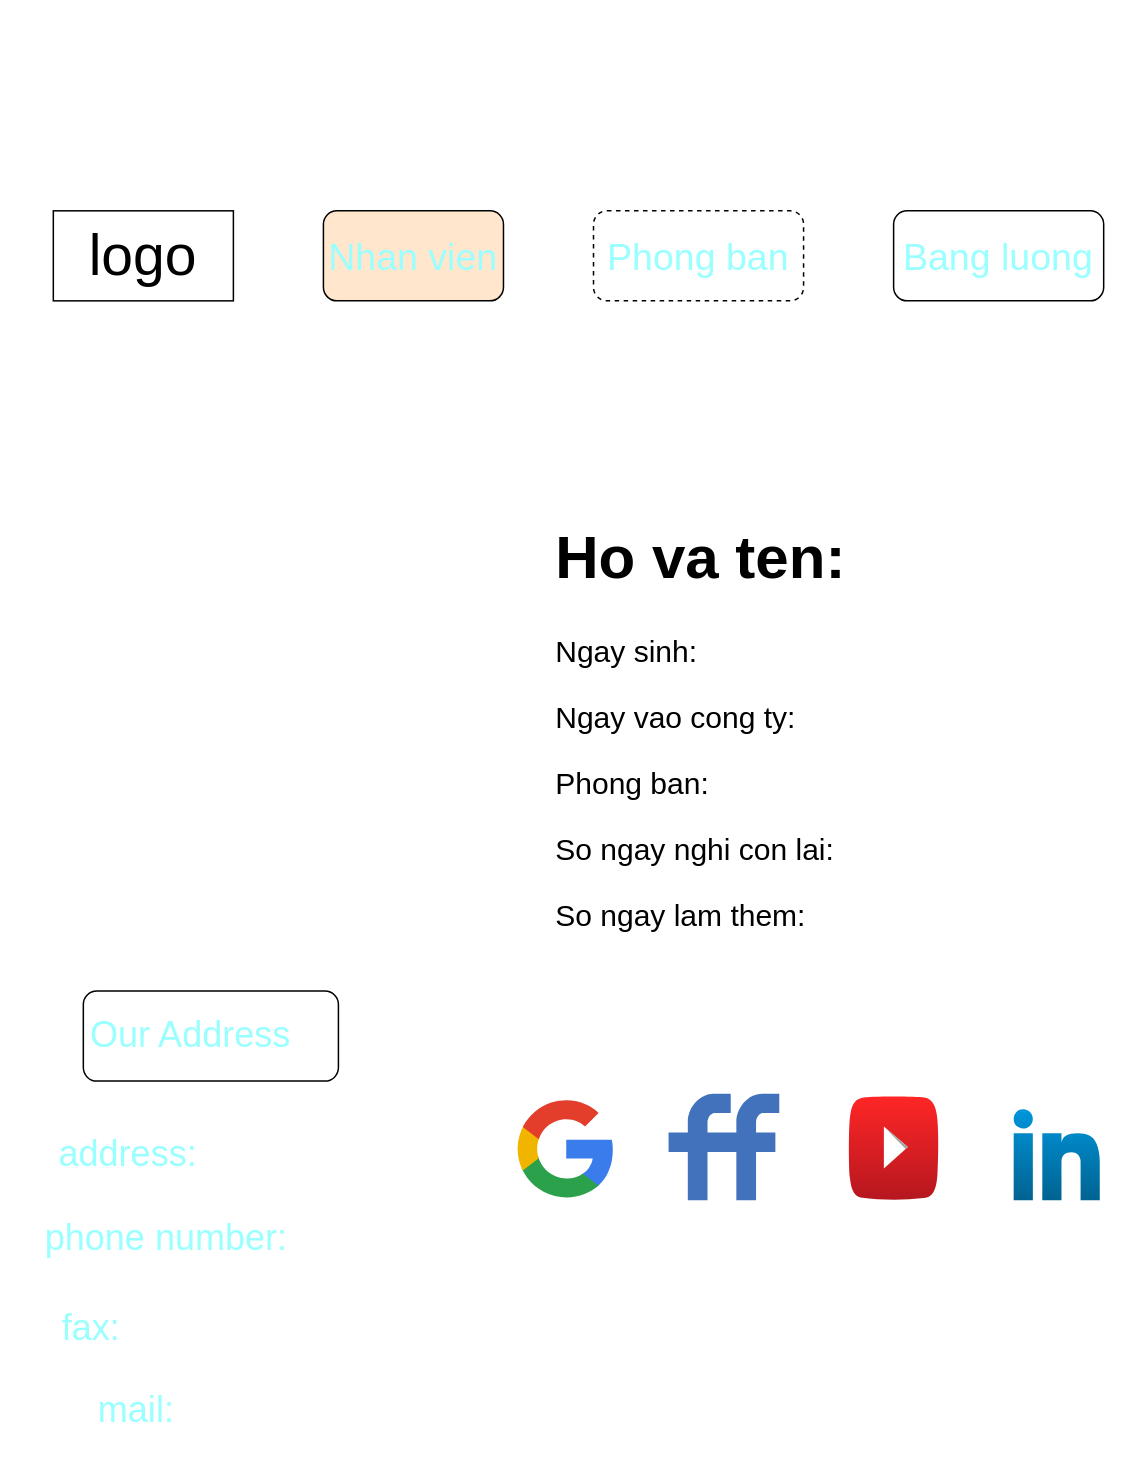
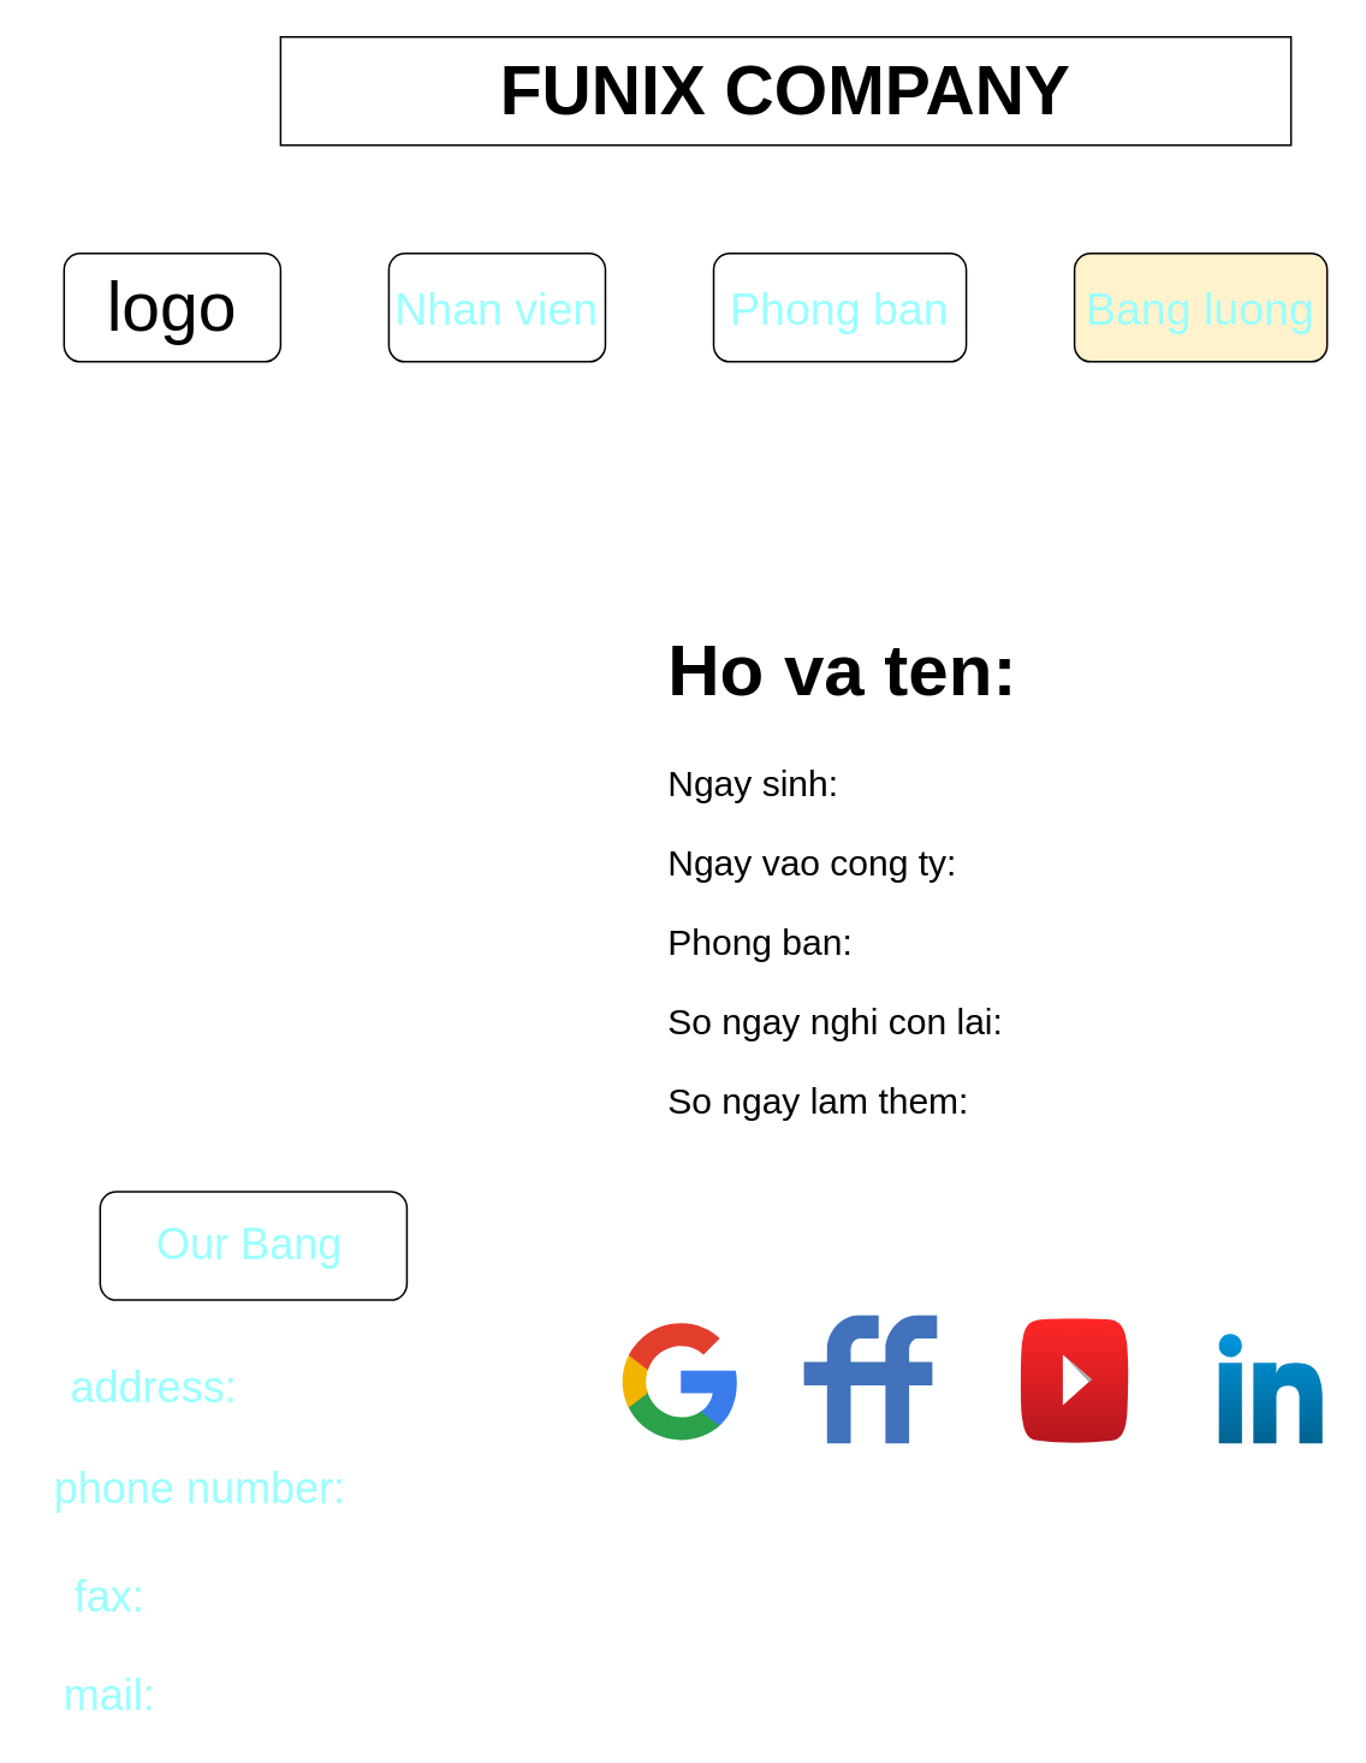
+ <mxCell id="2" value="&lt;b&gt;&lt;font style=&quot;font-size: 38px&quot;&gt;FUNIX COMPANY&lt;/font&gt;&lt;/b&gt;" style="rounded=0;whiteSpace=wrap;html=1;" parent="1" vertex="1"><mxGeometry x="155" y="20" width="560" height="60" as="geometry" /></mxCell>
- <mxCell id="3" value="logo" style="rounded=0;whiteSpace=wrap;html=1;fontSize=38;" parent="1" vertex="1"><mxGeometry x="35" y="140" width="120" height="60" as="geometry" /></mxCell>
+ <mxCell id="3" value="logo" style="whiteSpace=wrap;html=1;fontSize=38;rounded=1;" parent="1" vertex="1"><mxGeometry x="35" y="140" width="120" height="60" as="geometry" /></mxCell>
- <mxCell id="4" value="Nhan vien" style="rounded=1;whiteSpace=wrap;html=1;fontSize=25;fontColor=#99FFFF;fillColor=#ffe6cc;" parent="1" vertex="1"><mxGeometry x="215" y="140" width="120" height="60" as="geometry" /></mxCell>
+ <mxCell id="4" value="Nhan vien" style="rounded=1;whiteSpace=wrap;html=1;fontSize=25;fontColor=#99FFFF;" parent="1" vertex="1"><mxGeometry x="215" y="140" width="120" height="60" as="geometry" /></mxCell>
- <mxCell id="5" value="Phong ban" style="rounded=1;whiteSpace=wrap;html=1;fontSize=25;fontColor=#99FFFF;dashed=1;" parent="1" vertex="1"><mxGeometry x="395" y="140" width="140" height="60" as="geometry" /></mxCell>
+ <mxCell id="5" value="Phong ban" style="rounded=1;whiteSpace=wrap;html=1;fontSize=25;fontColor=#99FFFF;" parent="1" vertex="1"><mxGeometry x="395" y="140" width="140" height="60" as="geometry" /></mxCell>
- <mxCell id="6" value="Bang luong" style="rounded=1;whiteSpace=wrap;html=1;fontSize=25;fontColor=#99FFFF;" parent="1" vertex="1"><mxGeometry x="595" y="140" width="140" height="60" as="geometry" /></mxCell>
+ <mxCell id="6" value="Bang luong" style="rounded=1;whiteSpace=wrap;html=1;fontSize=25;fontColor=#99FFFF;fillColor=#fff2cc;" parent="1" vertex="1"><mxGeometry x="595" y="140" width="140" height="60" as="geometry" /></mxCell>
- <mxCell id="11" value="Our Address&lt;span style=&quot;white-space: pre&quot;&gt;&#09;&lt;/span&gt;" style="rounded=1;whiteSpace=wrap;html=1;fontSize=24;fontColor=#99FFFF;" parent="1" vertex="1"><mxGeometry x="55" y="660" width="170" height="60" as="geometry" /></mxCell>
+ <mxCell id="11" value="Our Bang&lt;span style=&quot;white-space: pre&quot;&gt;&#09;&lt;/span&gt;" style="rounded=1;whiteSpace=wrap;html=1;fontSize=24;fontColor=#99FFFF;" parent="1" vertex="1"><mxGeometry x="55" y="660" width="170" height="60" as="geometry" /></mxCell>
- <mxCell id="15" value="mail:" style="text;html=1;align=center;verticalAlign=middle;resizable=0;points=[];autosize=1;strokeColor=none;fillColor=none;fontSize=24;fontColor=#99FFFF;" parent="1" vertex="1"><mxGeometry x="55" y="925" width="70" height="30" as="geometry" /></mxCell>
+ <mxCell id="15" value="mail:" style="text;html=1;align=center;verticalAlign=middle;resizable=0;points=[];autosize=1;strokeColor=none;fillColor=none;fontSize=24;fontColor=#99FFFF;" parent="1" vertex="1"><mxGeometry x="25" y="925" width="70" height="30" as="geometry" /></mxCell>
